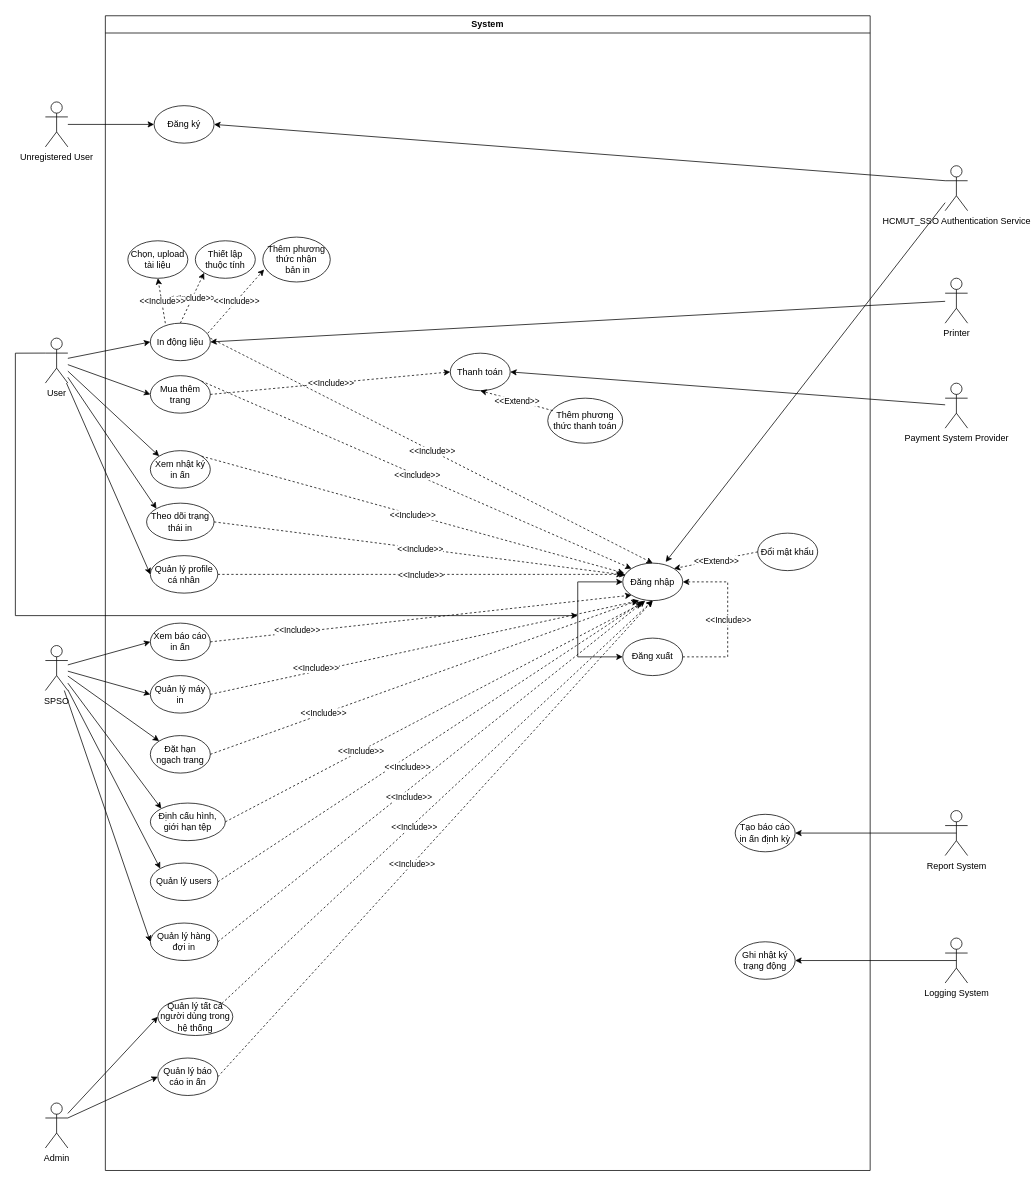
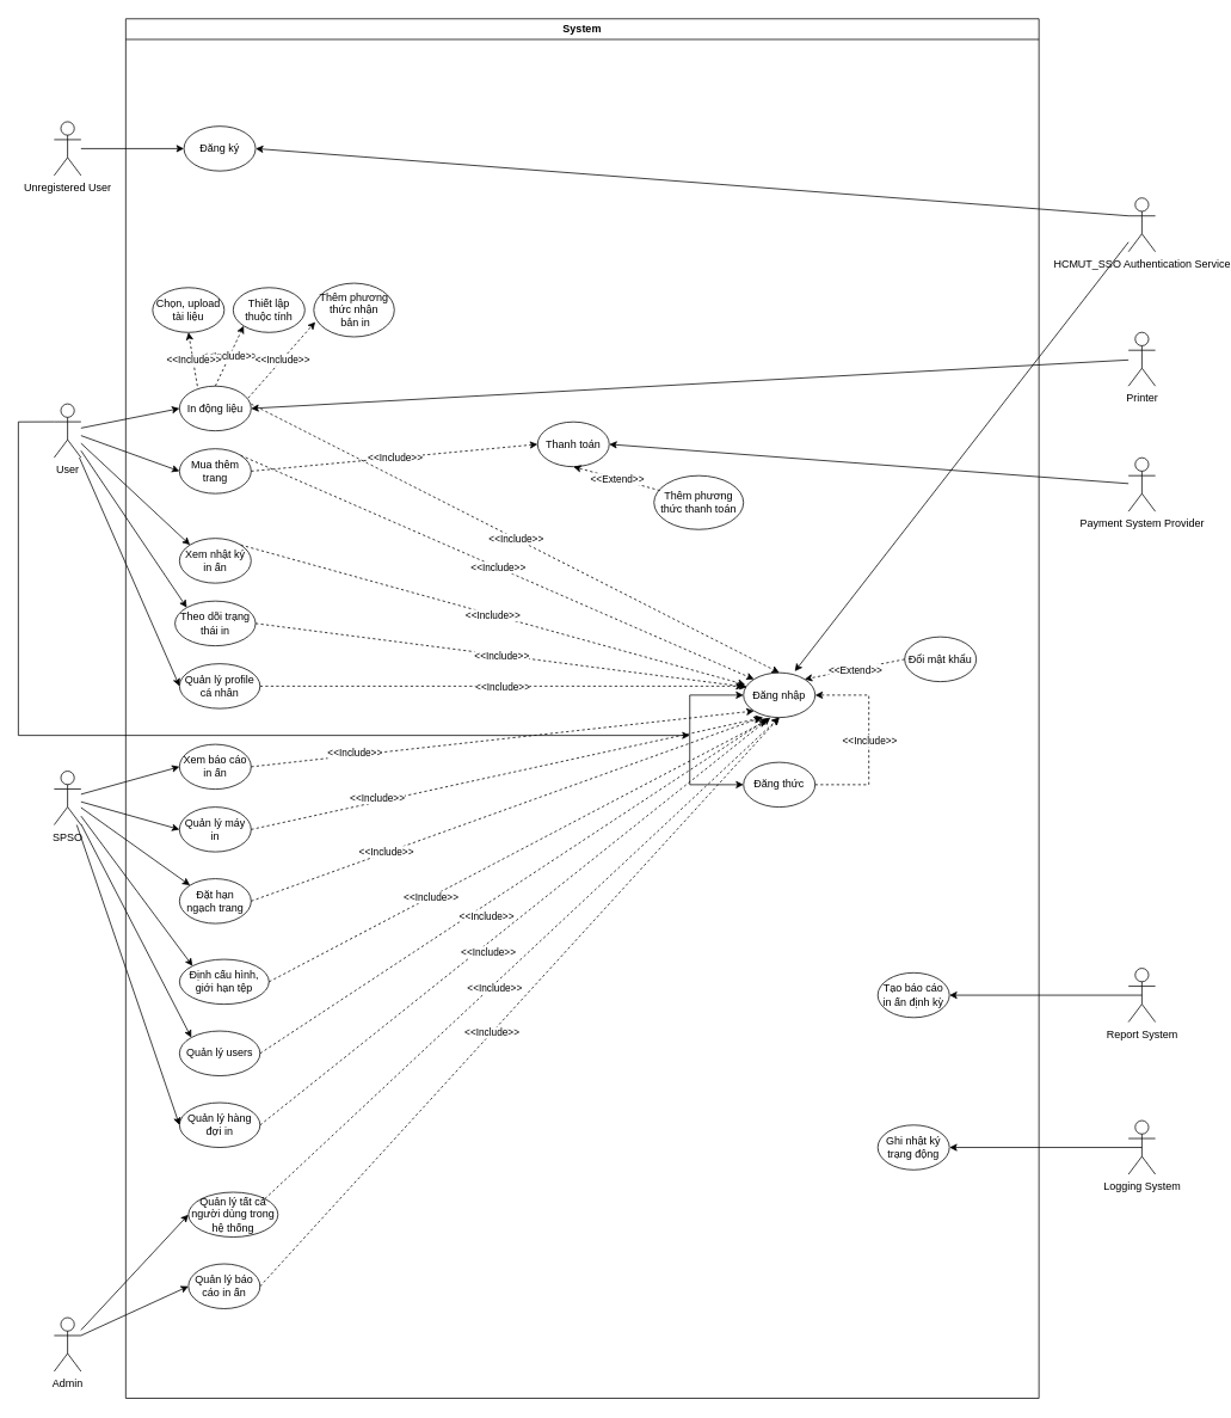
- <mxCell id="46" value="Đăng xuất" style="ellipse;whiteSpace=wrap;html=1;" vertex="1" parent="21"><mxGeometry x="690" y="830" width="80" height="50" as="geometry" /></mxCell>
+ <mxCell id="46" value="Đăng thức" style="ellipse;whiteSpace=wrap;html=1;" vertex="1" parent="21"><mxGeometry x="690" y="830" width="80" height="50" as="geometry" /></mxCell>
